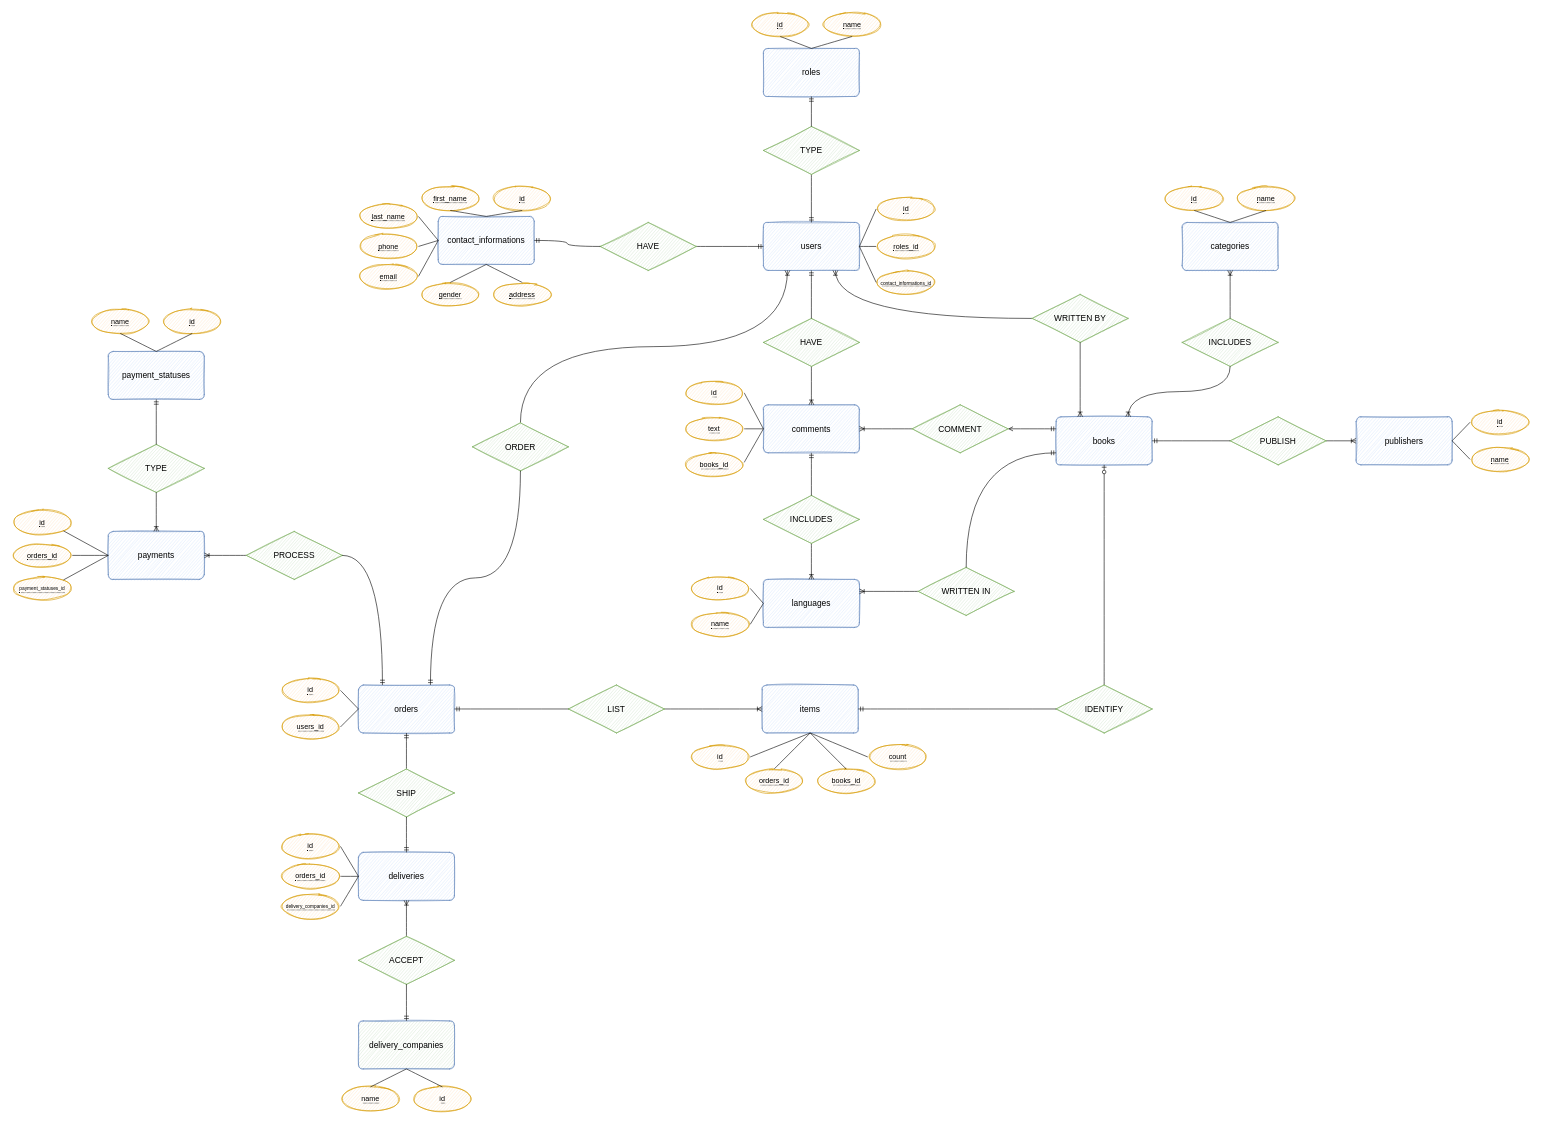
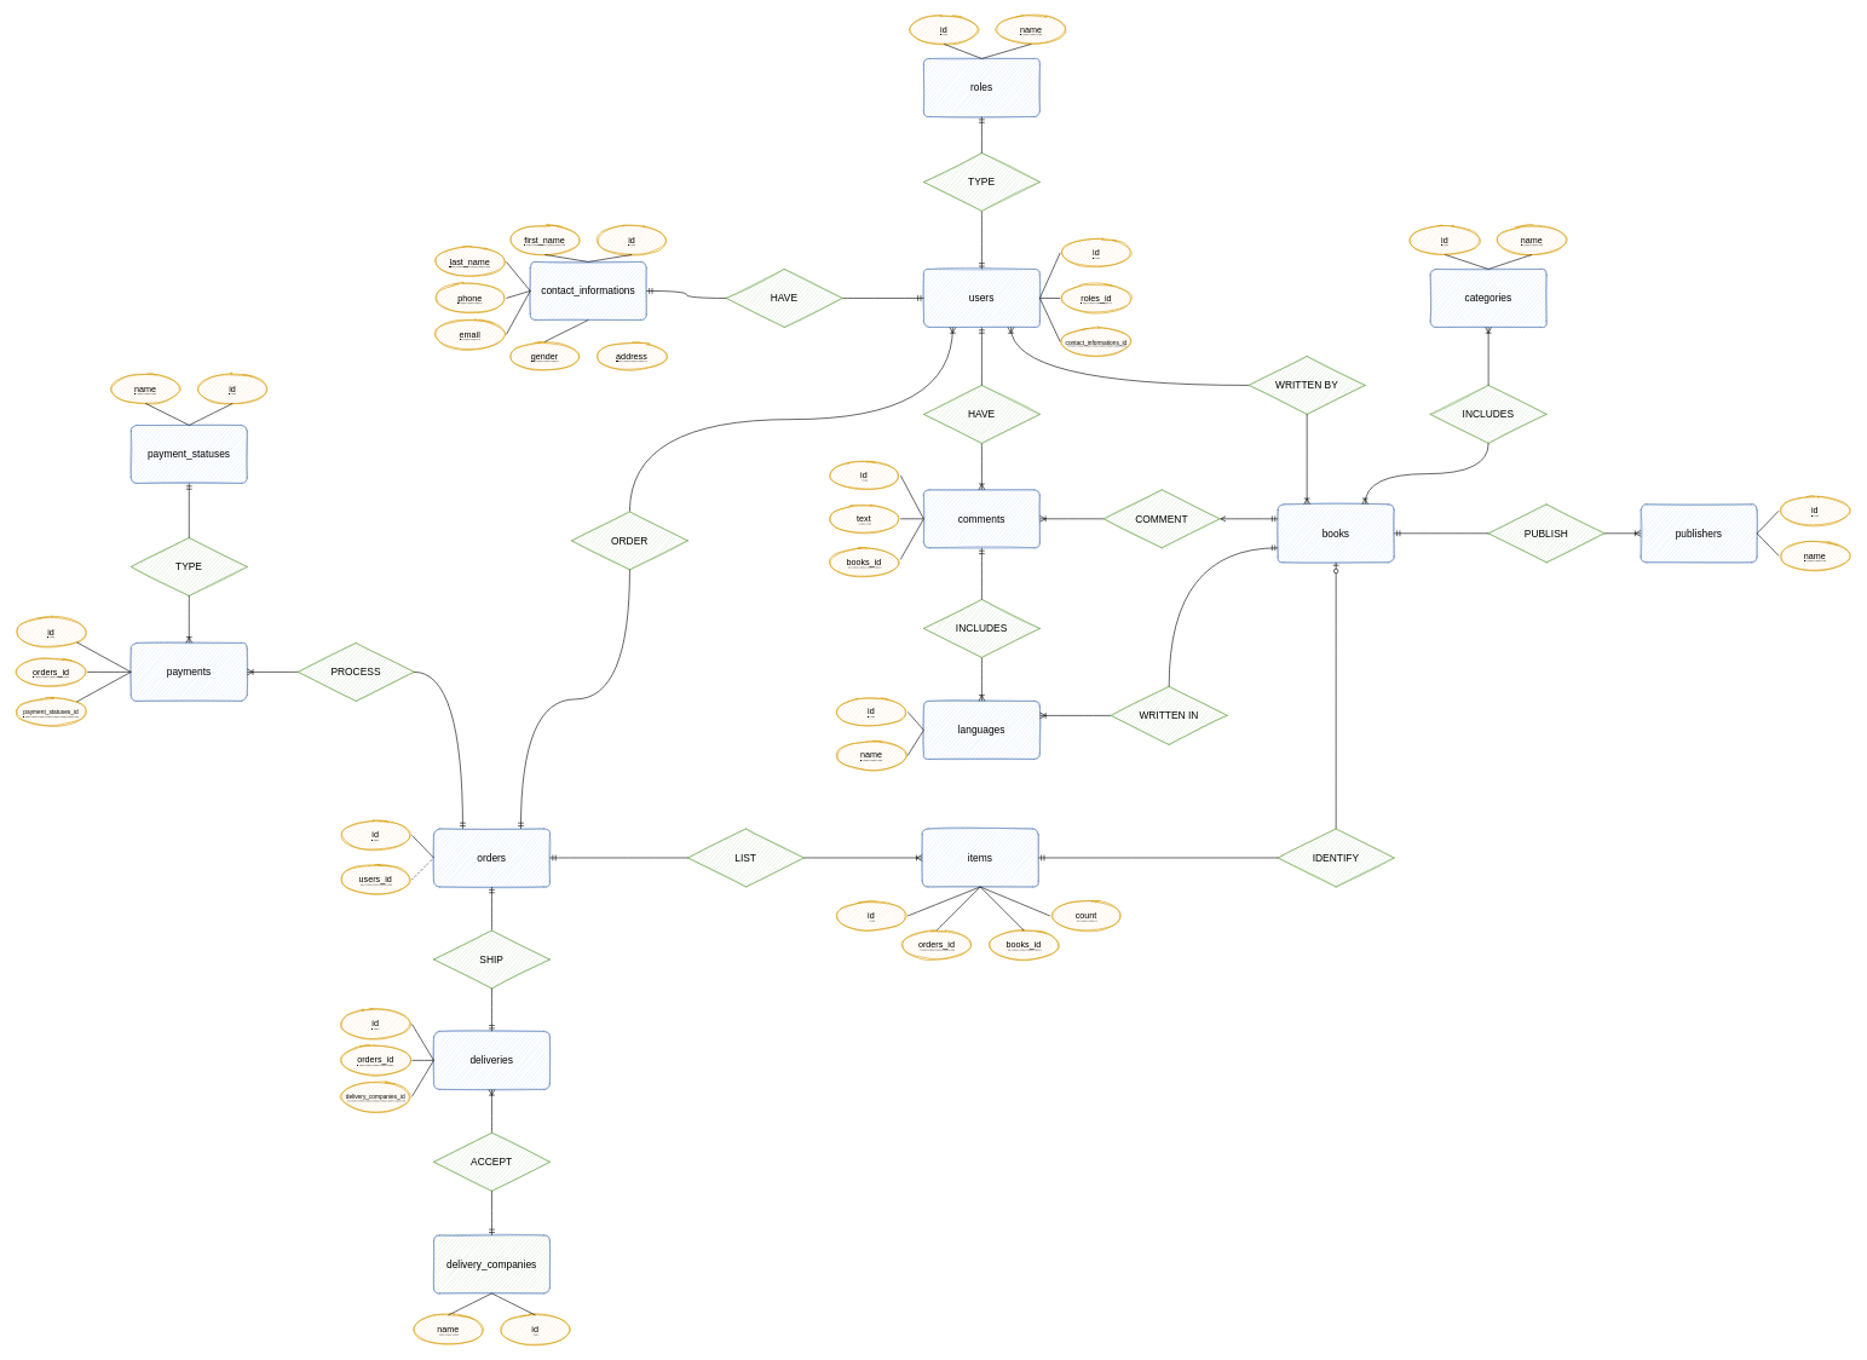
- <mxCell id="133" value="" style="endArrow=none;html=1;rounded=0;fontSize=8;curved=1;entryX=0.5;entryY=1;entryDx=0;entryDy=0;exitX=0.5;exitY=0;exitDx=0;exitDy=0;" edge="1" parent="1" source="56" target="3"><mxGeometry width="50" height="50" relative="1" as="geometry"><mxPoint x="760" y="360" as="sourcePoint" /><mxPoint x="820" y="380" as="targetPoint" /></mxGeometry></mxCell>
- <mxCell id="73" value="" style="endArrow=none;html=1;rounded=0;fontSize=8;curved=1;entryX=0;entryY=0.5;entryDx=0;entryDy=0;exitX=1;exitY=0.5;exitDx=0;exitDy=0;" edge="1" parent="1" source="66" target="12"><mxGeometry width="50" height="50" relative="1" as="geometry"><mxPoint x="577" y="1160" as="sourcePoint" /><mxPoint x="607" y="1191" as="targetPoint" /></mxGeometry></mxCell>
+ <mxCell id="73" value="" style="endArrow=none;html=1;rounded=0;fontSize=8;curved=1;entryX=0;entryY=0.5;entryDx=0;entryDy=0;exitX=1;exitY=0.5;exitDx=0;exitDy=0;dashed=1;" edge="1" parent="1" source="66" target="12"><mxGeometry width="50" height="50" relative="1" as="geometry"><mxPoint x="577" y="1160" as="sourcePoint" /><mxPoint x="607" y="1191" as="targetPoint" /></mxGeometry></mxCell>
